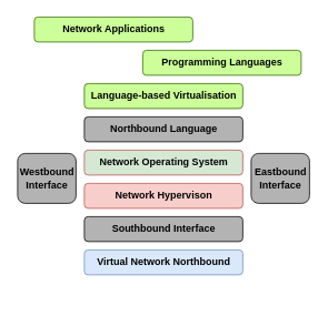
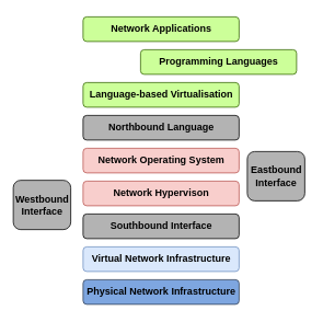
- <mxCell id="2" value="Network Applications" style="rounded=1;whiteSpace=wrap;html=1;fillColor=#CCFF99;strokeColor=#336600;fontStyle=1" vertex="1" parent="1"><mxGeometry x="40.5" y="20" width="190" height="30" as="geometry" /></mxCell>
+ <mxCell id="2" value="Network Applications" style="rounded=1;whiteSpace=wrap;html=1;fillColor=#CCFF99;strokeColor=#336600;fontStyle=1" vertex="1" parent="1"><mxGeometry x="100.5" y="20" width="190" height="30" as="geometry" /></mxCell>
- <mxCell id="6" value="Network Operating System" style="rounded=1;whiteSpace=wrap;html=1;fillColor=#d5e8d4;strokeColor=#b85450;fontStyle=1;" vertex="1" parent="1"><mxGeometry x="100.5" y="180" width="190" height="30" as="geometry" /></mxCell>
+ <mxCell id="6" value="Network Operating System" style="rounded=1;whiteSpace=wrap;html=1;fillColor=#f8cecc;strokeColor=#b85450;fontStyle=1" vertex="1" parent="1"><mxGeometry x="100.5" y="180" width="190" height="30" as="geometry" /></mxCell>
- <mxCell id="12" value="Westbound Interface" style="rounded=1;whiteSpace=wrap;html=1;fillColor=#B3B3B3;fontStyle=1" vertex="1" parent="1"><mxGeometry x="20.5" y="184" width="70" height="60" as="geometry" /></mxCell>
+ <mxCell id="12" value="Westbound Interface" style="rounded=1;whiteSpace=wrap;html=1;fillColor=#B3B3B3;fontStyle=1" vertex="1" parent="1"><mxGeometry x="15.5" y="219" width="70" height="60" as="geometry" /></mxCell>
- <mxCell id="9" value="Virtual Network Northbound" style="rounded=1;whiteSpace=wrap;html=1;fillColor=#dae8fc;strokeColor=#6c8ebf;fontStyle=1" vertex="1" parent="1"><mxGeometry x="100.5" y="300" width="190" height="30" as="geometry" /></mxCell>
+ <mxCell id="9" value="Virtual Network Infrastructure" style="rounded=1;whiteSpace=wrap;html=1;fillColor=#dae8fc;strokeColor=#6c8ebf;fontStyle=1" vertex="1" parent="1"><mxGeometry x="100.5" y="300" width="190" height="30" as="geometry" /></mxCell>
+ <mxCell id="10" value="Physical Network Infrastructure" style="rounded=1;whiteSpace=wrap;html=1;fillColor=#7EA6E0;strokeColor=#2F3E54;fontStyle=1" vertex="1" parent="1"><mxGeometry x="100.5" y="340" width="190" height="30" as="geometry" /></mxCell>
